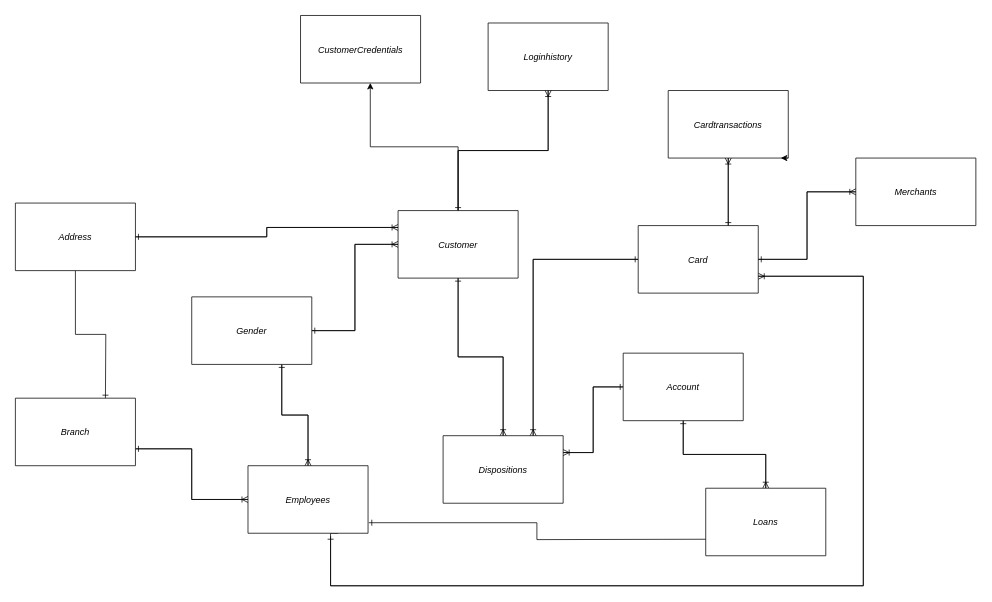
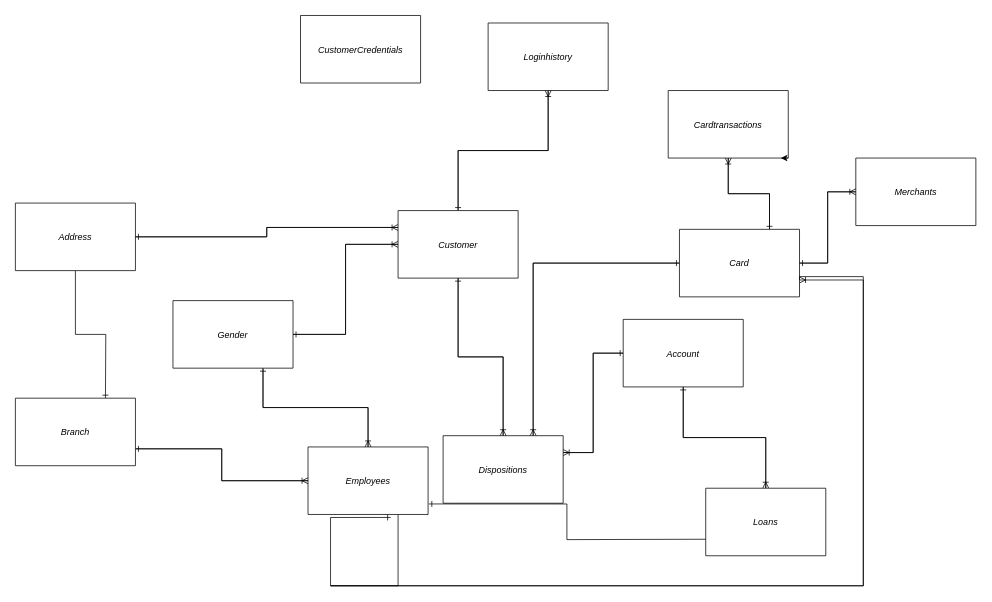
- <mxCell id="36" style="edgeStyle=orthogonalEdgeStyle;rounded=0;orthogonalLoop=1;jettySize=auto;html=1;exitX=0.5;exitY=0;exitDx=0;exitDy=0;entryX=0.581;entryY=1;entryDx=0;entryDy=0;entryPerimeter=0;" edge="1" parent="1" source="32" target="35"><mxGeometry relative="1" as="geometry" /></mxCell>
- <mxCell id="23" value="Card" style="swimlane;fontStyle=2;align=center;verticalAlign=middle;childLayout=stackLayout;horizontal=1;startSize=138;horizontalStack=0;resizeParent=1;resizeLast=0;collapsible=1;marginBottom=0;rounded=0;shadow=0;strokeWidth=1;" vertex="1" parent="1"><mxGeometry x="850" y="300" width="160" height="90" as="geometry"><mxRectangle x="230" y="140" width="160" height="26" as="alternateBounds" /></mxGeometry></mxCell>
+ <mxCell id="23" value="Card" style="swimlane;fontStyle=2;align=center;verticalAlign=middle;childLayout=stackLayout;horizontal=1;startSize=138;horizontalStack=0;resizeParent=1;resizeLast=0;collapsible=1;marginBottom=0;rounded=0;shadow=0;strokeWidth=1;" vertex="1" parent="1"><mxGeometry x="905" y="305" width="160" height="90" as="geometry"><mxRectangle x="230" y="140" width="160" height="26" as="alternateBounds" /></mxGeometry></mxCell>
- <mxCell id="19" value="Gender" style="swimlane;fontStyle=2;align=center;verticalAlign=middle;childLayout=stackLayout;horizontal=1;startSize=138;horizontalStack=0;resizeParent=1;resizeLast=0;collapsible=1;marginBottom=0;rounded=0;shadow=0;strokeWidth=1;" vertex="1" parent="1"><mxGeometry x="255" y="395" width="160" height="90" as="geometry"><mxRectangle x="230" y="140" width="160" height="26" as="alternateBounds" /></mxGeometry></mxCell>
+ <mxCell id="19" value="Gender" style="swimlane;fontStyle=2;align=center;verticalAlign=middle;childLayout=stackLayout;horizontal=1;startSize=138;horizontalStack=0;resizeParent=1;resizeLast=0;collapsible=1;marginBottom=0;rounded=0;shadow=0;strokeWidth=1;" vertex="1" parent="1"><mxGeometry x="230" y="400" width="160" height="90" as="geometry"><mxRectangle x="230" y="140" width="160" height="26" as="alternateBounds" /></mxGeometry></mxCell>
- <mxCell id="26" value="Account" style="swimlane;fontStyle=2;align=center;verticalAlign=middle;childLayout=stackLayout;horizontal=1;startSize=138;horizontalStack=0;resizeParent=1;resizeLast=0;collapsible=1;marginBottom=0;rounded=0;shadow=0;strokeWidth=1;" vertex="1" parent="1"><mxGeometry x="830" y="470" width="160" height="90" as="geometry"><mxRectangle x="230" y="140" width="160" height="26" as="alternateBounds" /></mxGeometry></mxCell>
+ <mxCell id="26" value="Account" style="swimlane;fontStyle=2;align=center;verticalAlign=middle;childLayout=stackLayout;horizontal=1;startSize=138;horizontalStack=0;resizeParent=1;resizeLast=0;collapsible=1;marginBottom=0;rounded=0;shadow=0;strokeWidth=1;" vertex="1" parent="1"><mxGeometry x="830" y="425" width="160" height="90" as="geometry"><mxRectangle x="230" y="140" width="160" height="26" as="alternateBounds" /></mxGeometry></mxCell>
- <mxCell id="5" value="Employees" style="swimlane;fontStyle=2;align=center;verticalAlign=middle;childLayout=stackLayout;horizontal=1;startSize=138;horizontalStack=0;resizeParent=1;resizeLast=0;collapsible=1;marginBottom=0;rounded=0;shadow=0;strokeWidth=1;" parent="1" vertex="1"><mxGeometry x="330" y="620" width="160" height="90" as="geometry"><mxRectangle x="230" y="140" width="160" height="26" as="alternateBounds" /></mxGeometry></mxCell>
+ <mxCell id="5" value="Employees" style="swimlane;fontStyle=2;align=center;verticalAlign=middle;childLayout=stackLayout;horizontal=1;startSize=138;horizontalStack=0;resizeParent=1;resizeLast=0;collapsible=1;marginBottom=0;rounded=0;shadow=0;strokeWidth=1;" parent="1" vertex="1"><mxGeometry x="410" y="595" width="160" height="90" as="geometry"><mxRectangle x="230" y="140" width="160" height="26" as="alternateBounds" /></mxGeometry></mxCell>
